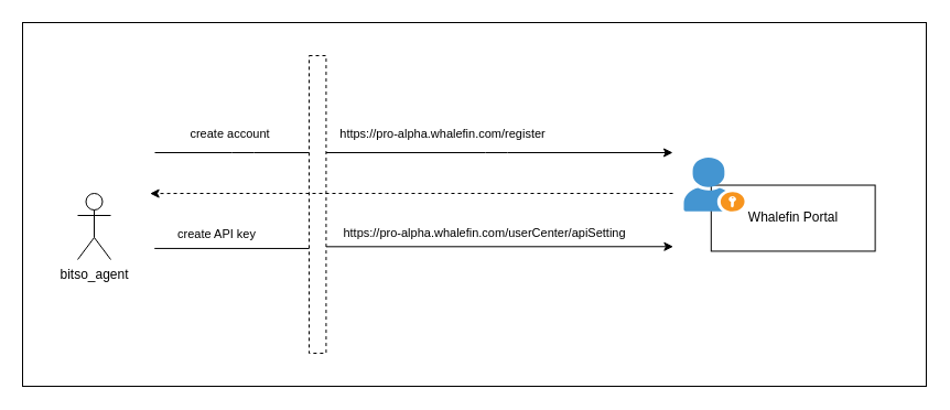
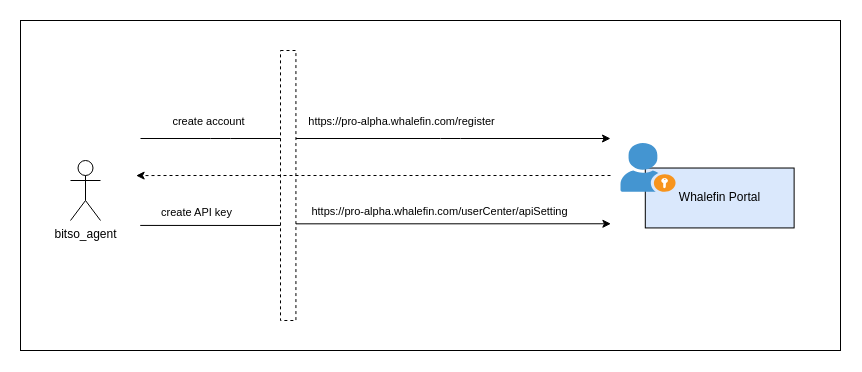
- <mxCell id="8" value="Whalefin Portal" style="rounded=0;whiteSpace=wrap;html=1;" parent="7" vertex="1"><mxGeometry x="24.803" y="24.96" width="148.821" height="59.905" as="geometry" /></mxCell>
+ <mxCell id="8" value="Whalefin Portal" style="rounded=0;whiteSpace=wrap;html=1;fillColor=#dae8fc;" parent="7" vertex="1"><mxGeometry x="24.803" y="24.96" width="148.821" height="59.905" as="geometry" /></mxCell>
- <mxCell id="6" value="bitso_agent" style="shape=umlActor;verticalLabelPosition=bottom;verticalAlign=top;html=1;outlineConnect=0;" parent="1" vertex="1"><mxGeometry x="70" y="175" width="30" height="60" as="geometry" /></mxCell>
+ <mxCell id="6" value="bitso_agent" style="shape=umlActor;verticalLabelPosition=bottom;verticalAlign=top;html=1;outlineConnect=0;" parent="1" vertex="1"><mxGeometry x="70" y="160" width="30" height="60" as="geometry" /></mxCell>
